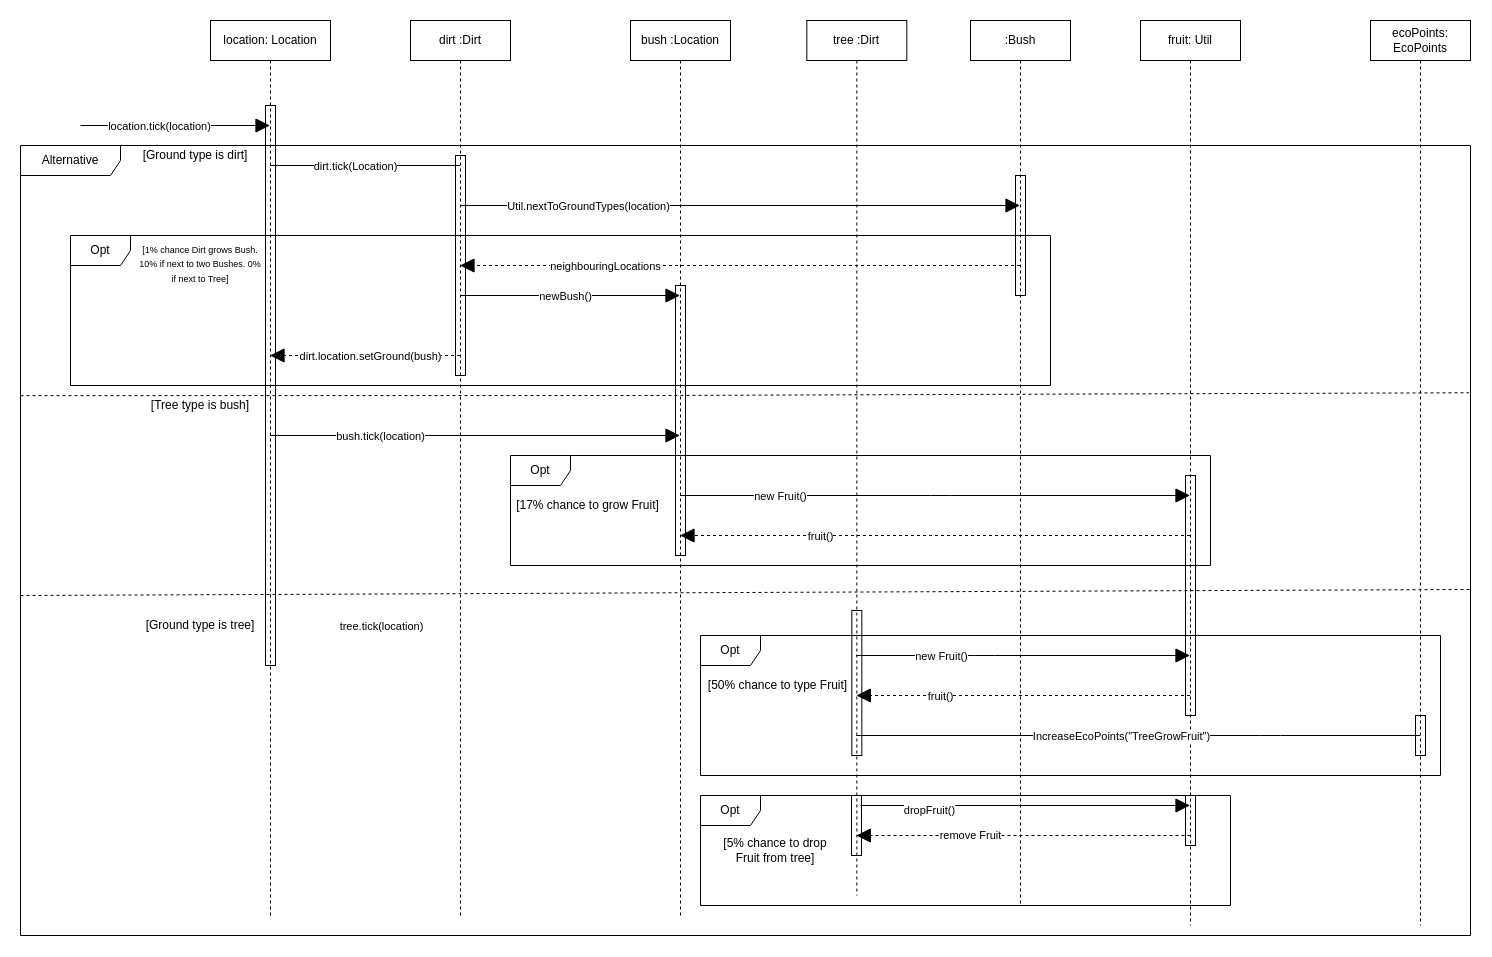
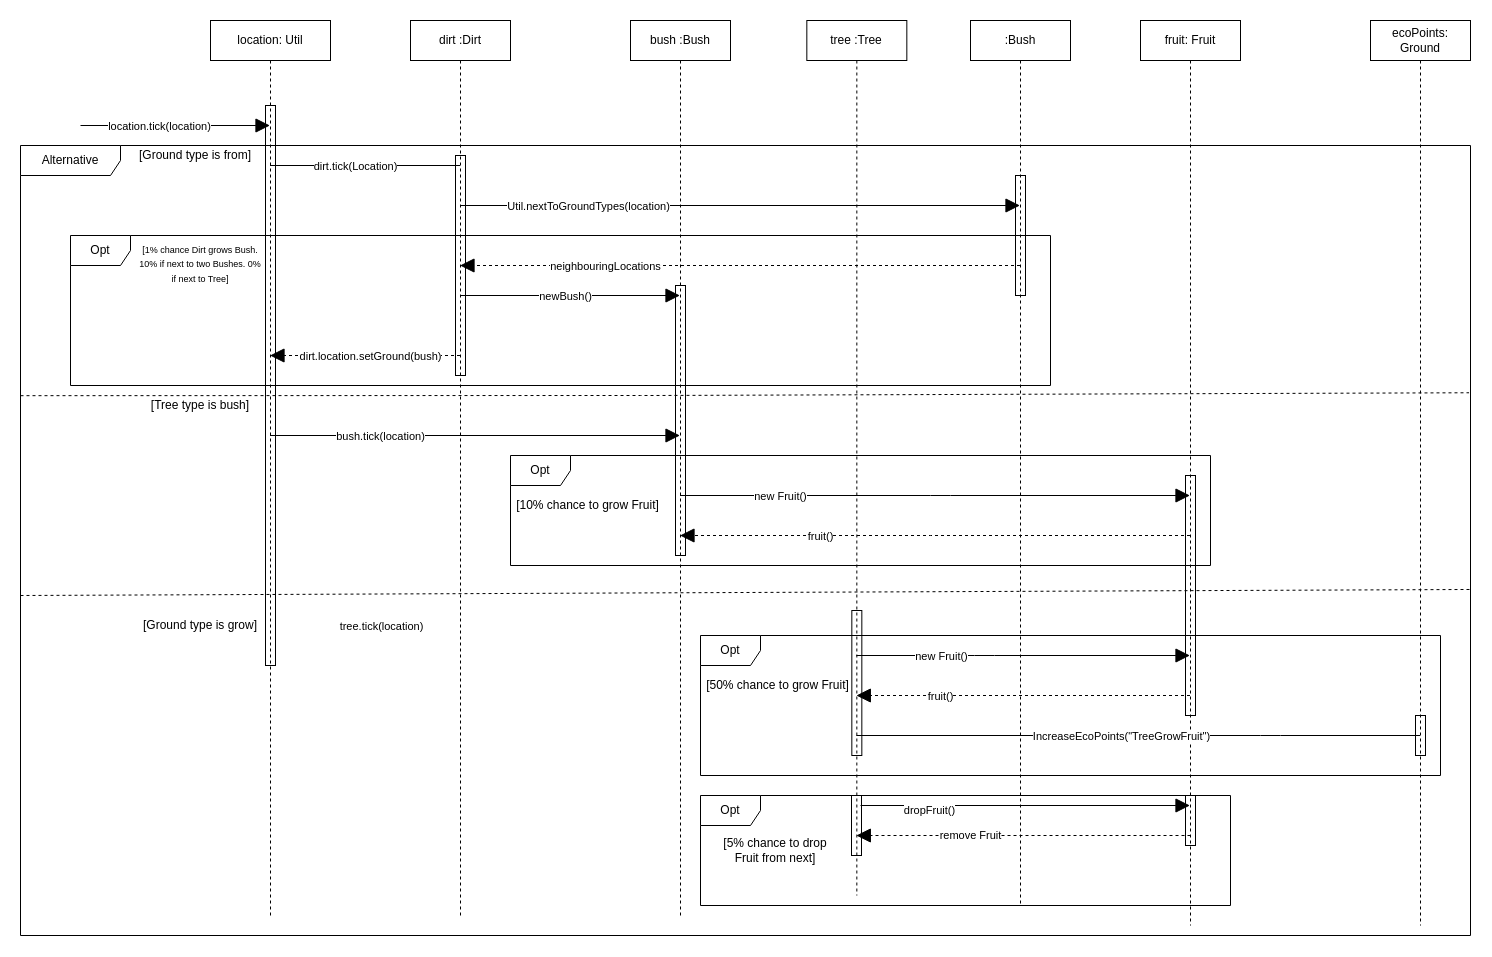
- <mxCell id="5" value="location: Location" style="shape=umlLifeline;perimeter=lifelinePerimeter;whiteSpace=wrap;html=1;container=0;collapsible=0;recursiveResize=0;outlineConnect=0;" parent="1" vertex="1"><mxGeometry x="210" y="20" width="120" height="895" as="geometry" /></mxCell>
+ <mxCell id="5" value="location: Util" style="shape=umlLifeline;perimeter=lifelinePerimeter;whiteSpace=wrap;html=1;container=0;collapsible=0;recursiveResize=0;outlineConnect=0;" parent="1" vertex="1"><mxGeometry x="210" y="20" width="120" height="895" as="geometry" /></mxCell>
- <mxCell id="13" value="bush :Location" style="shape=umlLifeline;perimeter=lifelinePerimeter;whiteSpace=wrap;html=1;container=1;collapsible=0;recursiveResize=0;outlineConnect=0;" parent="1" vertex="1"><mxGeometry x="630" y="20" width="100" height="895" as="geometry" /></mxCell>
+ <mxCell id="13" value="bush :Bush" style="shape=umlLifeline;perimeter=lifelinePerimeter;whiteSpace=wrap;html=1;container=1;collapsible=0;recursiveResize=0;outlineConnect=0;" parent="1" vertex="1"><mxGeometry x="630" y="20" width="100" height="895" as="geometry" /></mxCell>
- <mxCell id="25" value="tree :Dirt" style="shape=umlLifeline;perimeter=lifelinePerimeter;whiteSpace=wrap;html=1;container=1;collapsible=0;recursiveResize=0;outlineConnect=0;" parent="1" vertex="1"><mxGeometry x="806.33" y="20" width="100" height="875" as="geometry" /></mxCell>
+ <mxCell id="25" value="tree :Tree" style="shape=umlLifeline;perimeter=lifelinePerimeter;whiteSpace=wrap;html=1;container=1;collapsible=0;recursiveResize=0;outlineConnect=0;" parent="1" vertex="1"><mxGeometry x="806.33" y="20" width="100" height="875" as="geometry" /></mxCell>
- <mxCell id="37" value="fruit: Util" style="shape=umlLifeline;perimeter=lifelinePerimeter;whiteSpace=wrap;html=1;container=0;collapsible=0;recursiveResize=0;outlineConnect=0;" parent="1" vertex="1"><mxGeometry x="1140" y="20" width="100" height="905" as="geometry" /></mxCell>
+ <mxCell id="37" value="fruit: Fruit" style="shape=umlLifeline;perimeter=lifelinePerimeter;whiteSpace=wrap;html=1;container=0;collapsible=0;recursiveResize=0;outlineConnect=0;" parent="1" vertex="1"><mxGeometry x="1140" y="20" width="100" height="905" as="geometry" /></mxCell>
- <mxCell id="38" value="ecoPoints: EcoPoints" style="shape=umlLifeline;perimeter=lifelinePerimeter;whiteSpace=wrap;html=1;container=0;collapsible=0;recursiveResize=0;outlineConnect=0;" parent="1" vertex="1"><mxGeometry x="1370" y="20" width="100" height="905" as="geometry" /></mxCell>
+ <mxCell id="38" value="ecoPoints: Ground" style="shape=umlLifeline;perimeter=lifelinePerimeter;whiteSpace=wrap;html=1;container=0;collapsible=0;recursiveResize=0;outlineConnect=0;" parent="1" vertex="1"><mxGeometry x="1370" y="20" width="100" height="905" as="geometry" /></mxCell>
- <mxCell id="29" value="[Ground type is dirt]" style="text;html=1;strokeColor=none;fillColor=none;align=center;verticalAlign=middle;whiteSpace=wrap;rounded=0;" parent="1" vertex="1"><mxGeometry x="135" y="145" width="120" height="20" as="geometry" /></mxCell>
+ <mxCell id="29" value="[Ground type is from]" style="text;html=1;strokeColor=none;fillColor=none;align=center;verticalAlign=middle;whiteSpace=wrap;rounded=0;" parent="1" vertex="1"><mxGeometry x="135" y="145" width="120" height="20" as="geometry" /></mxCell>
- <mxCell id="58" value="&lt;font style=&quot;font-size: 12px&quot;&gt;[17% chance to grow Fruit]&lt;/font&gt;" style="text;html=1;strokeColor=none;fillColor=none;align=center;verticalAlign=middle;whiteSpace=wrap;rounded=0;" parent="1" vertex="1"><mxGeometry x="510" y="495" width="155" height="20" as="geometry" /></mxCell>
+ <mxCell id="58" value="&lt;font style=&quot;font-size: 12px&quot;&gt;[10% chance to grow Fruit]&lt;/font&gt;" style="text;html=1;strokeColor=none;fillColor=none;align=center;verticalAlign=middle;whiteSpace=wrap;rounded=0;" parent="1" vertex="1"><mxGeometry x="510" y="495" width="155" height="20" as="geometry" /></mxCell>
- <mxCell id="35" value="[Ground type is tree]" style="text;html=1;strokeColor=none;fillColor=none;align=center;verticalAlign=middle;whiteSpace=wrap;rounded=0;" parent="1" vertex="1"><mxGeometry x="140" y="615" width="120" height="20" as="geometry" /></mxCell>
+ <mxCell id="35" value="[Ground type is grow]" style="text;html=1;strokeColor=none;fillColor=none;align=center;verticalAlign=middle;whiteSpace=wrap;rounded=0;" parent="1" vertex="1"><mxGeometry x="140" y="615" width="120" height="20" as="geometry" /></mxCell>
- <mxCell id="48" value="&lt;font style=&quot;font-size: 12px&quot;&gt;[50% chance to type Fruit]&lt;/font&gt;" style="text;html=1;strokeColor=none;fillColor=none;align=center;verticalAlign=middle;whiteSpace=wrap;rounded=0;" parent="1" vertex="1"><mxGeometry x="700" y="675" width="155" height="20" as="geometry" /></mxCell>
+ <mxCell id="48" value="&lt;font style=&quot;font-size: 12px&quot;&gt;[50% chance to grow Fruit]&lt;/font&gt;" style="text;html=1;strokeColor=none;fillColor=none;align=center;verticalAlign=middle;whiteSpace=wrap;rounded=0;" parent="1" vertex="1"><mxGeometry x="700" y="675" width="155" height="20" as="geometry" /></mxCell>
- <mxCell id="62" value="[5% chance to drop Fruit from tree]" style="text;html=1;strokeColor=none;fillColor=none;align=center;verticalAlign=middle;whiteSpace=wrap;rounded=0;" vertex="1" parent="1"><mxGeometry x="720" y="840" width="110" height="20" as="geometry" /></mxCell>
+ <mxCell id="62" value="[5% chance to drop Fruit from next]" style="text;html=1;strokeColor=none;fillColor=none;align=center;verticalAlign=middle;whiteSpace=wrap;rounded=0;" vertex="1" parent="1"><mxGeometry x="720" y="840" width="110" height="20" as="geometry" /></mxCell>
